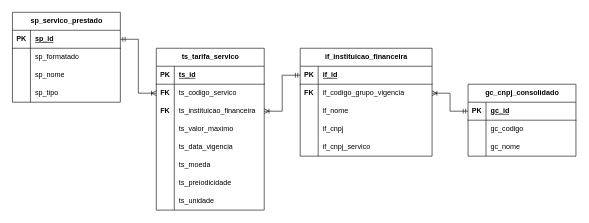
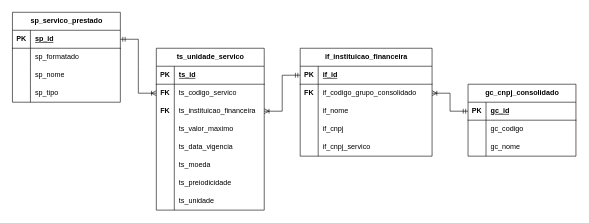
- <mxCell id="41" value="ts_tarifa_servico" style="shape=table;startSize=30;container=1;collapsible=1;childLayout=tableLayout;fixedRows=1;rowLines=0;fontStyle=1;align=center;resizeLast=1;html=1;" parent="1" vertex="1"><mxGeometry x="260" y="80" width="180" height="270" as="geometry" /></mxCell>
+ <mxCell id="41" value="ts_unidade_servico" style="shape=table;startSize=30;container=1;collapsible=1;childLayout=tableLayout;fixedRows=1;rowLines=0;fontStyle=1;align=center;resizeLast=1;html=1;" parent="1" vertex="1"><mxGeometry x="260" y="80" width="180" height="270" as="geometry" /></mxCell>
- <mxCell id="31" value="if_codigo_grupo_vigencia" style="shape=partialRectangle;connectable=0;fillColor=none;top=0;left=0;bottom=0;right=0;align=left;spacingLeft=6;overflow=hidden;whiteSpace=wrap;html=1;" parent="29" vertex="1"><mxGeometry x="30" width="190" height="30" as="geometry"><mxRectangle width="190" height="30" as="alternateBounds" /></mxGeometry></mxCell>
+ <mxCell id="31" value="if_codigo_grupo_consolidado" style="shape=partialRectangle;connectable=0;fillColor=none;top=0;left=0;bottom=0;right=0;align=left;spacingLeft=6;overflow=hidden;whiteSpace=wrap;html=1;" parent="29" vertex="1"><mxGeometry x="30" width="190" height="30" as="geometry"><mxRectangle width="190" height="30" as="alternateBounds" /></mxGeometry></mxCell>
